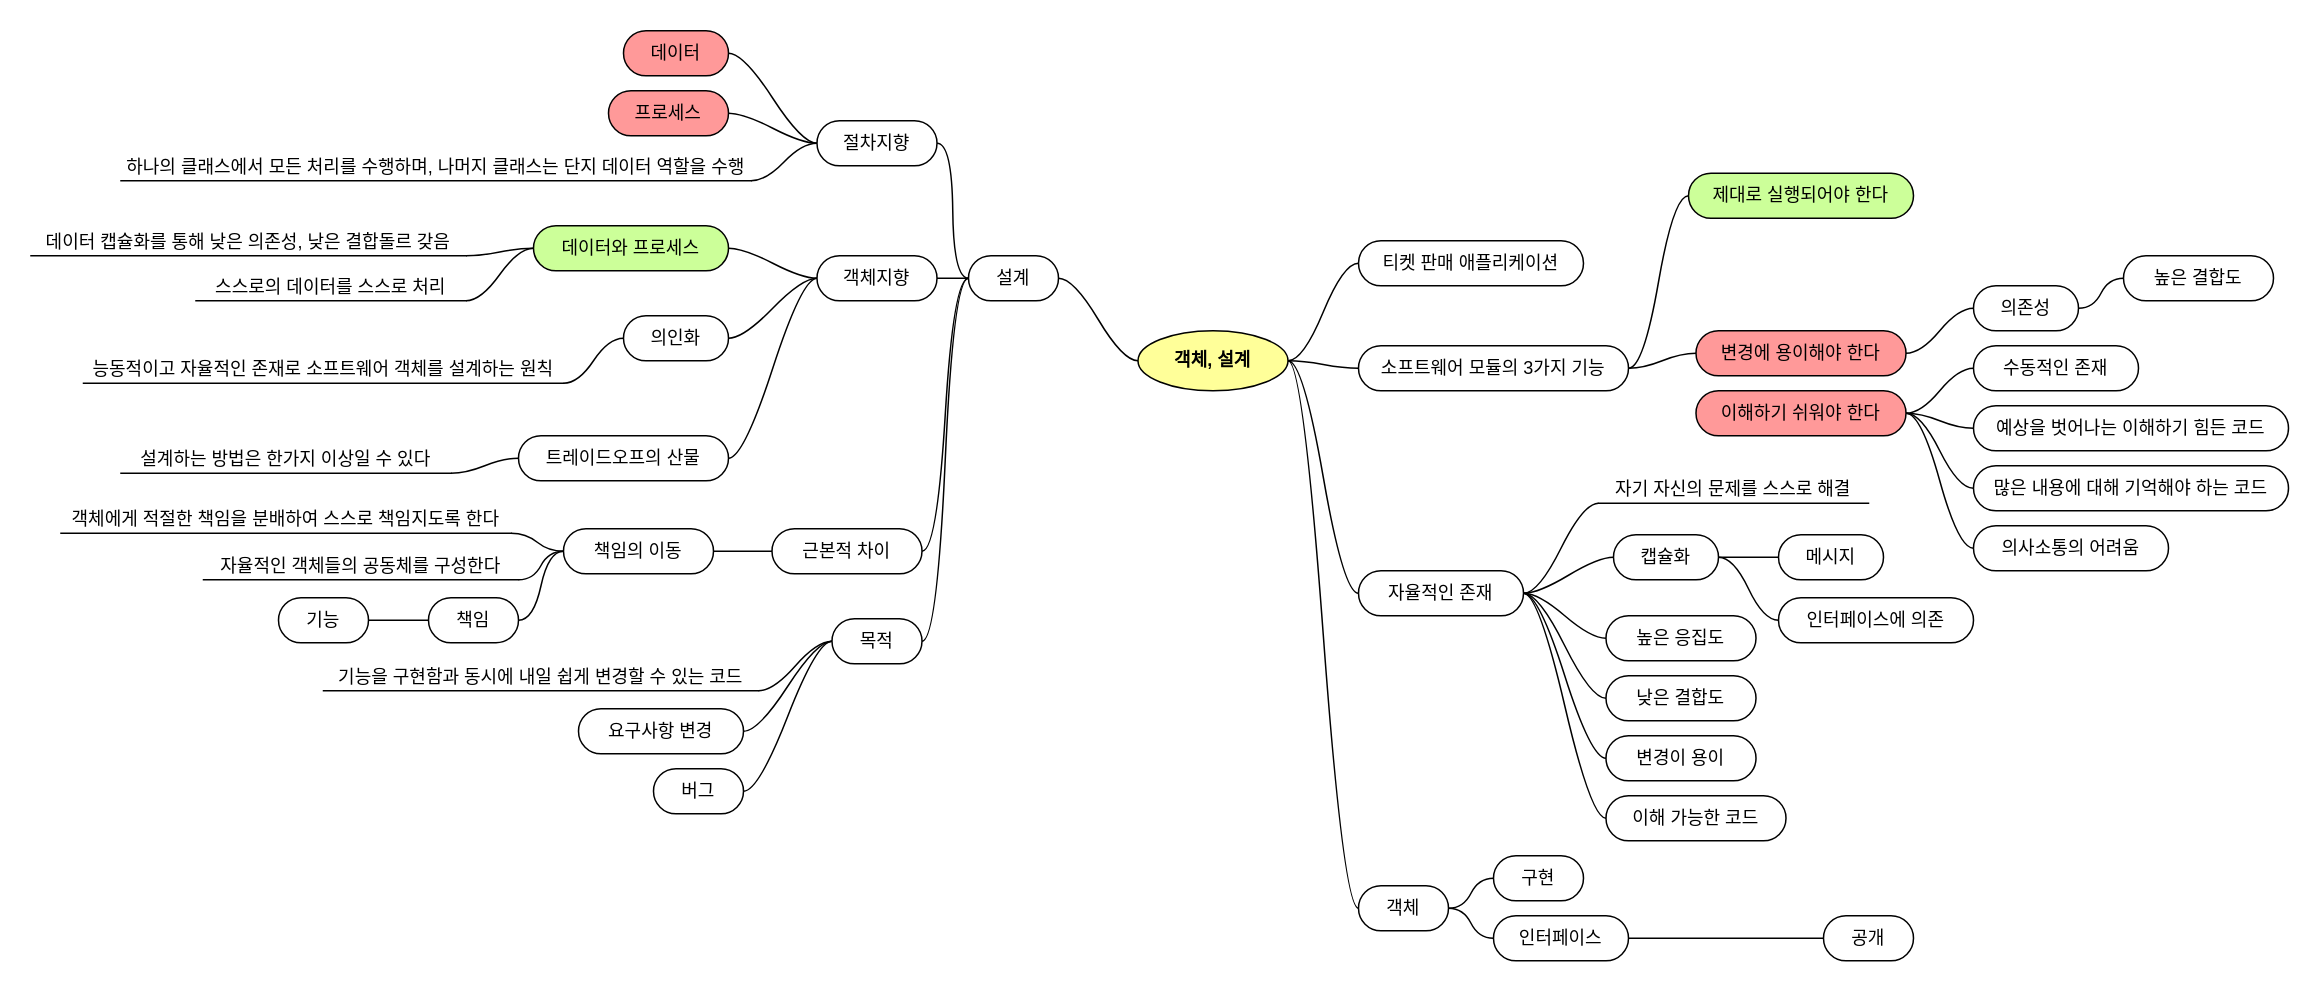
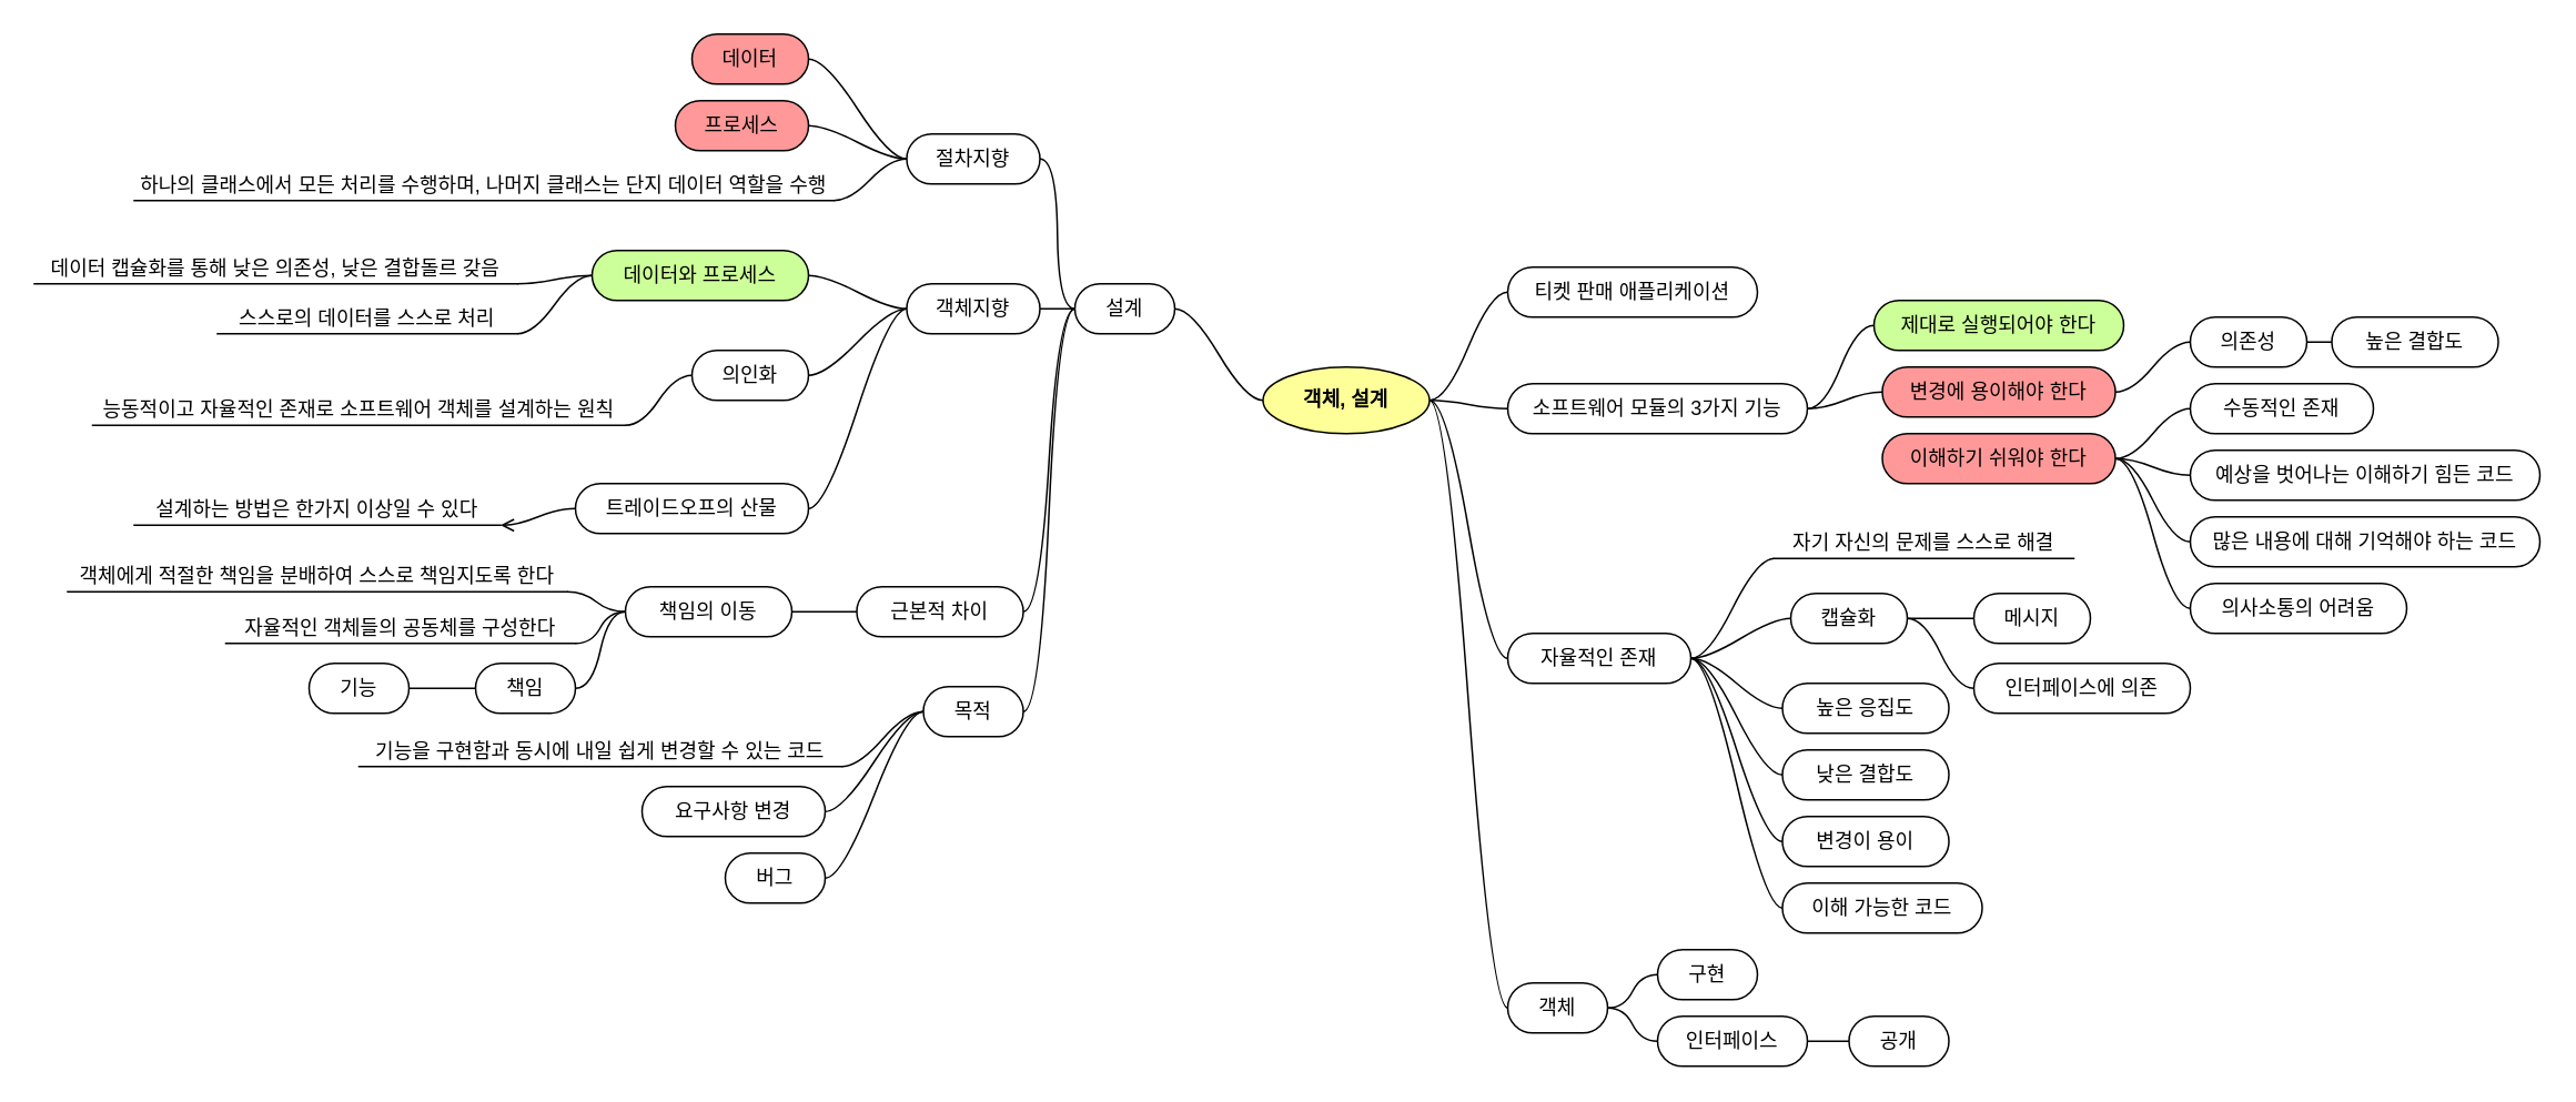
- <mxCell id="7" value="제대로 실행되어야 한다" style="whiteSpace=wrap;html=1;rounded=1;arcSize=50;align=center;verticalAlign=middle;container=1;recursiveResize=0;strokeWidth=1;autosize=1;spacing=4;treeFolding=1;treeMoving=1;fillColor=#CCFF99;" vertex="1" parent="1"><mxGeometry x="1125" y="115" width="150" height="30" as="geometry" /></mxCell>
+ <mxCell id="7" value="제대로 실행되어야 한다" style="whiteSpace=wrap;html=1;rounded=1;arcSize=50;align=center;verticalAlign=middle;container=1;recursiveResize=0;strokeWidth=1;autosize=1;spacing=4;treeFolding=1;treeMoving=1;fillColor=#CCFF99;" vertex="1" parent="1"><mxGeometry x="1125" y="180" width="150" height="30" as="geometry" /></mxCell>
- <mxCell id="22" value="높은 결합도" style="whiteSpace=wrap;html=1;rounded=1;arcSize=50;align=center;verticalAlign=middle;container=1;recursiveResize=0;strokeWidth=1;autosize=1;spacing=4;treeFolding=1;treeMoving=1;" vertex="1" parent="1"><mxGeometry x="1415" y="170" width="100" height="30" as="geometry" /></mxCell>
+ <mxCell id="22" value="높은 결합도" style="whiteSpace=wrap;html=1;rounded=1;arcSize=50;align=center;verticalAlign=middle;container=1;recursiveResize=0;strokeWidth=1;autosize=1;spacing=4;treeFolding=1;treeMoving=1;" vertex="1" parent="1"><mxGeometry x="1400" y="190" width="100" height="30" as="geometry" /></mxCell>
- <mxCell id="87" value="" style="edgeStyle=entityRelationEdgeStyle;startArrow=none;endArrow=none;segment=10;curved=1;fillColor=#FFFFFF;" edge="1" target="86" parent="1" source="64"><mxGeometry relative="1" as="geometry"><mxPoint x="35" y="335" as="sourcePoint" /></mxGeometry></mxCell>
+ <mxCell id="87" value="" style="edgeStyle=entityRelationEdgeStyle;startArrow=none;endArrow=open;segment=10;curved=1;fillColor=#FFFFFF;" edge="1" target="86" parent="1" source="64"><mxGeometry relative="1" as="geometry"><mxPoint x="35" y="335" as="sourcePoint" /></mxGeometry></mxCell>
- <mxCell id="38" value="공개" style="whiteSpace=wrap;html=1;rounded=1;arcSize=50;align=center;verticalAlign=middle;container=1;recursiveResize=0;strokeWidth=1;autosize=1;spacing=4;treeFolding=1;treeMoving=1;" vertex="1" parent="1"><mxGeometry x="1215" y="610" width="60" height="30" as="geometry" /></mxCell>
+ <mxCell id="38" value="공개" style="whiteSpace=wrap;html=1;rounded=1;arcSize=50;align=center;verticalAlign=middle;container=1;recursiveResize=0;strokeWidth=1;autosize=1;spacing=4;treeFolding=1;treeMoving=1;" vertex="1" parent="1"><mxGeometry x="1110" y="610" width="60" height="30" as="geometry" /></mxCell>
